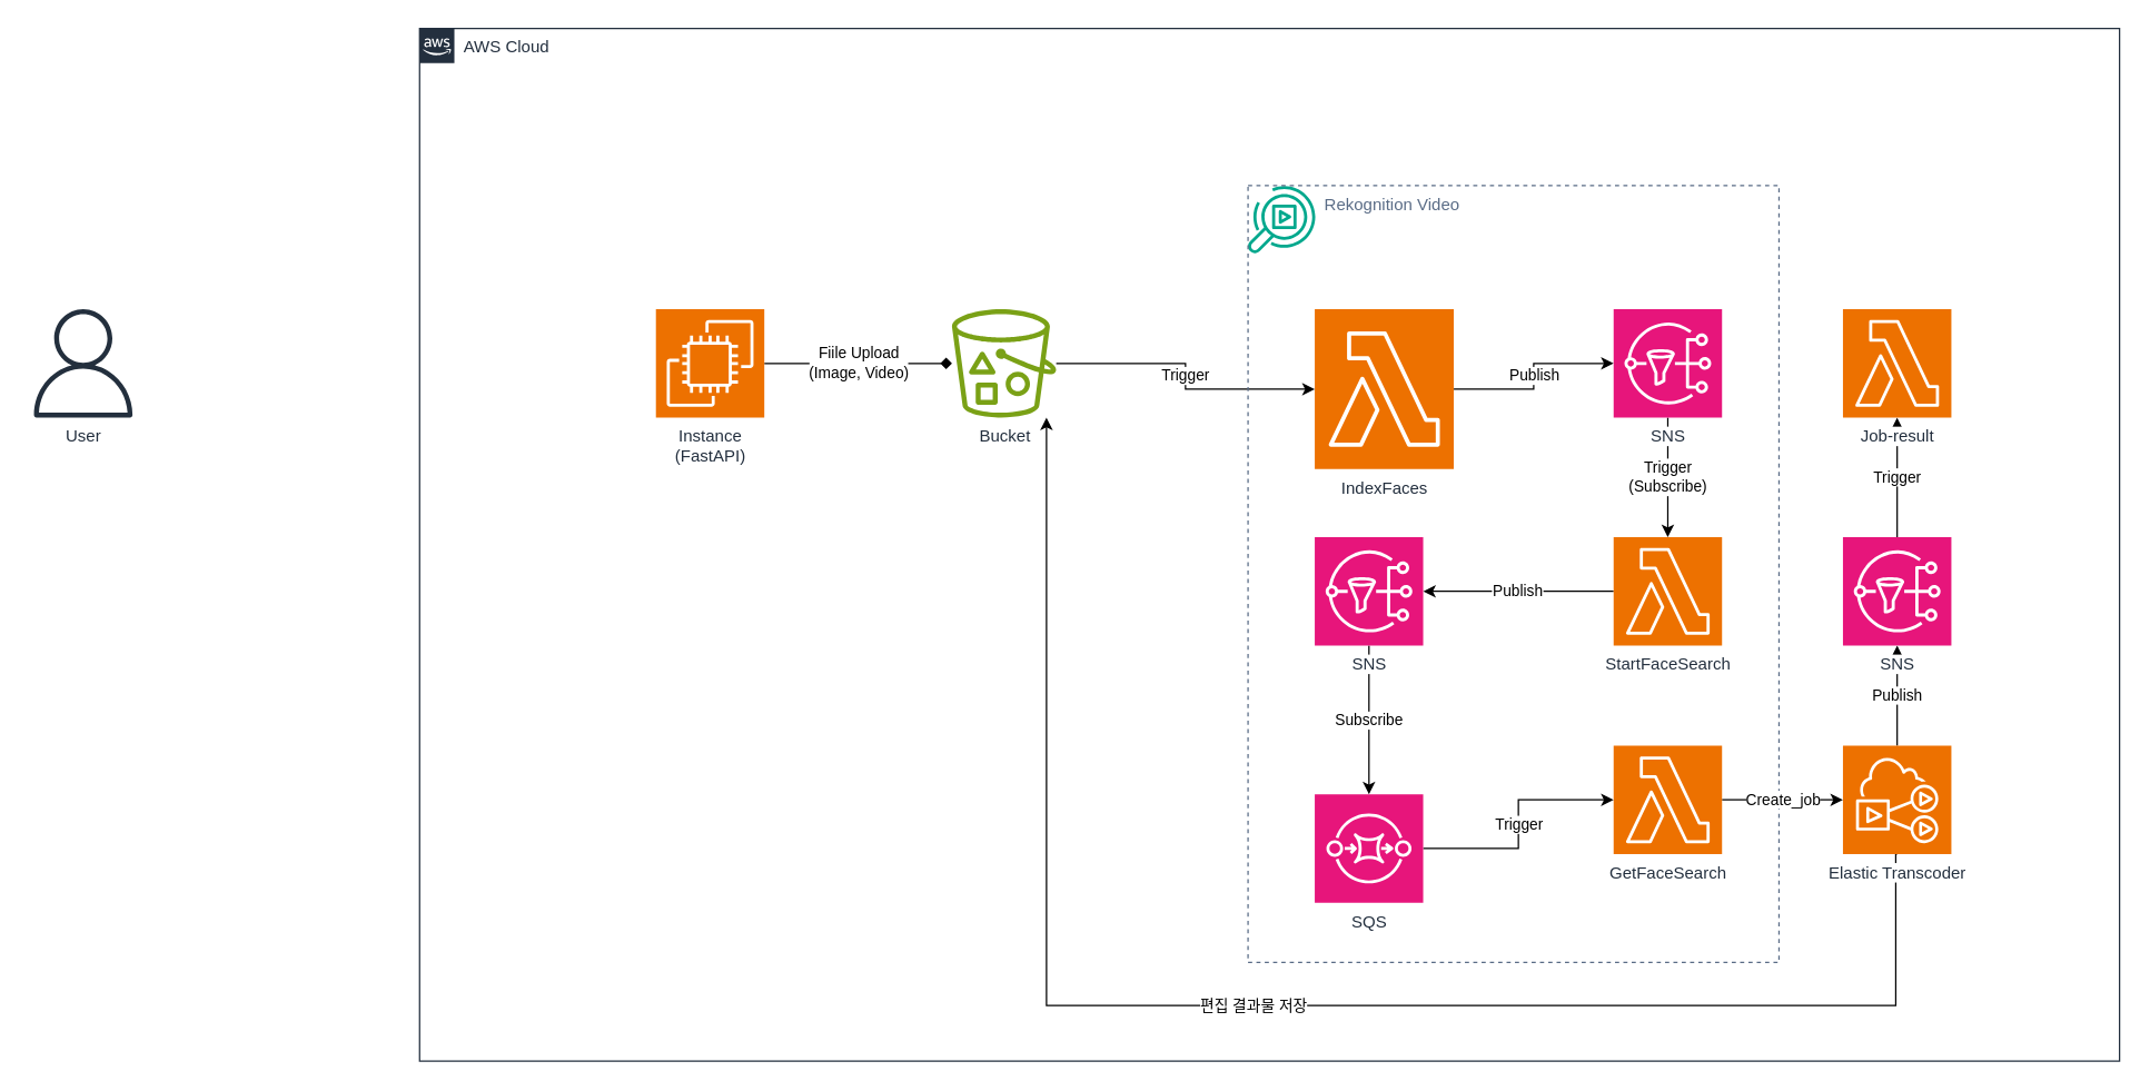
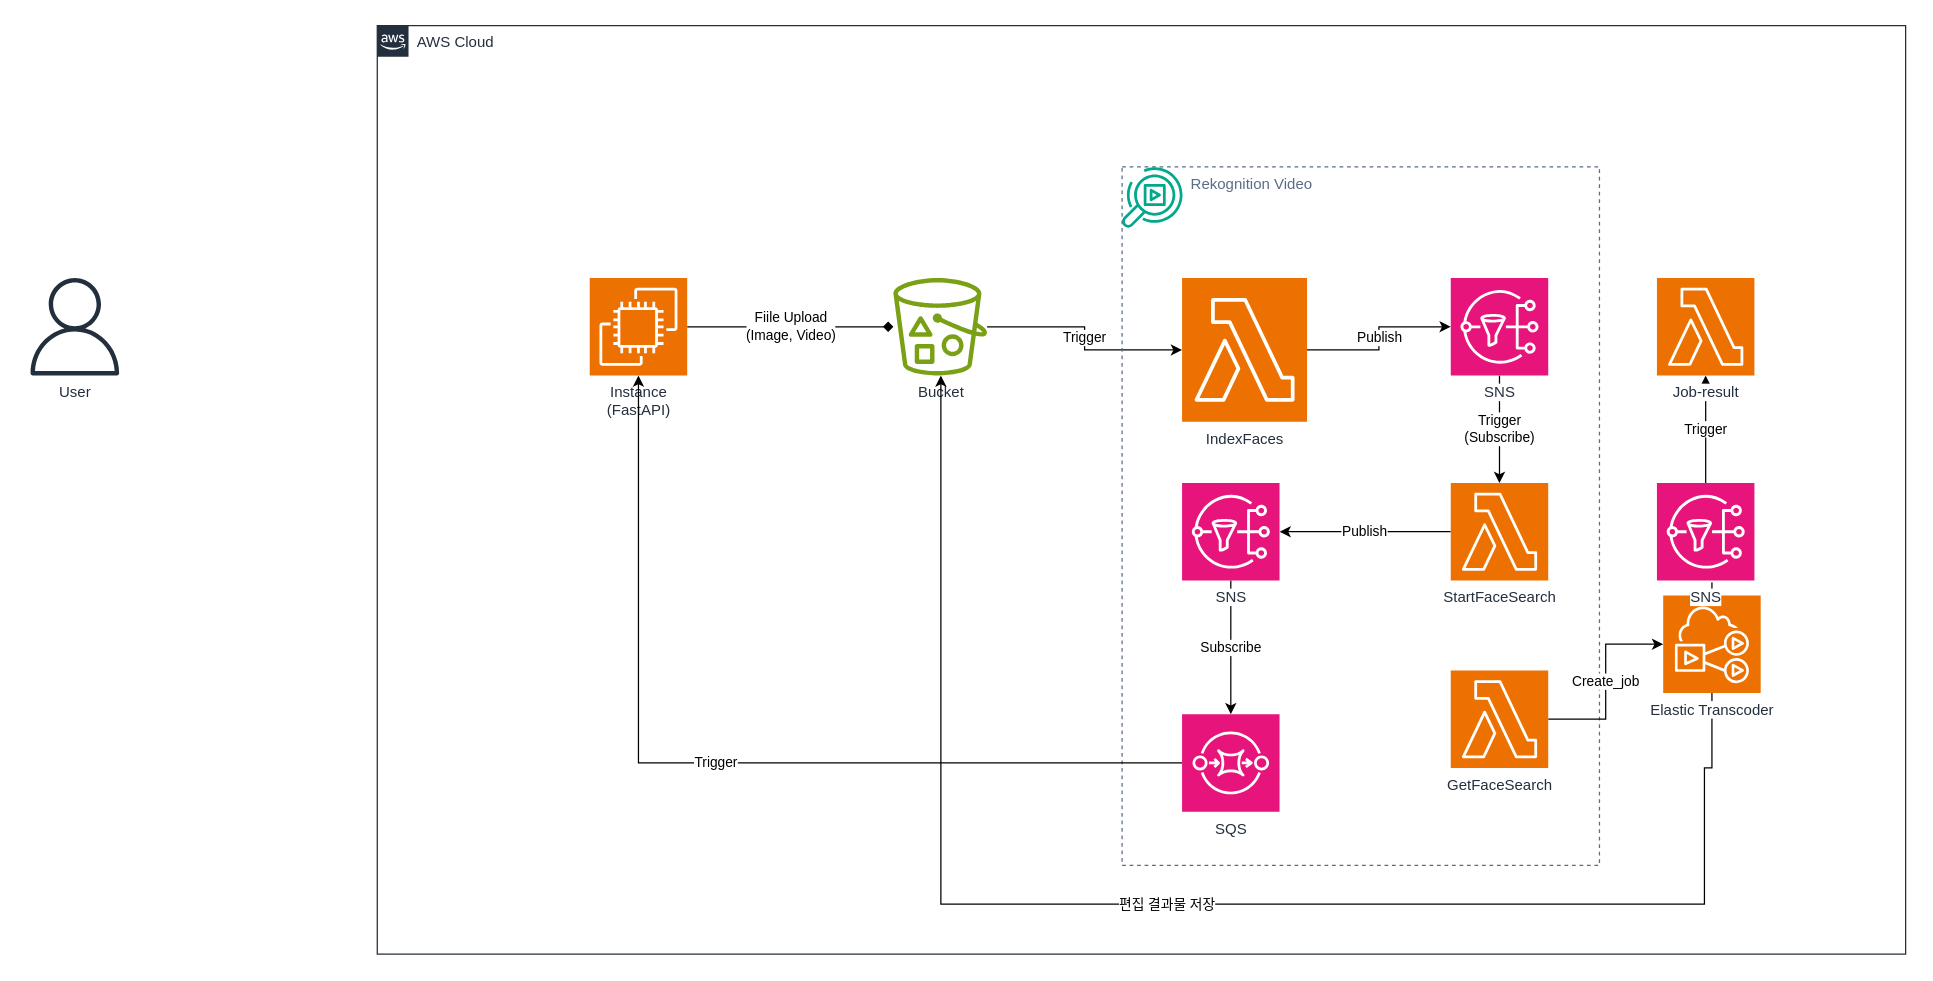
- <mxCell id="7" value="Bucket" style="sketch=0;outlineConnect=0;fontColor=#232F3E;gradientColor=none;fillColor=#7AA116;strokeColor=none;dashed=0;verticalLabelPosition=bottom;verticalAlign=top;align=center;html=1;fontSize=12;fontStyle=0;aspect=fixed;pointerEvents=1;shape=mxgraph.aws4.bucket_with_objects;labelBackgroundColor=default;" parent="2" vertex="1"><mxGeometry x="383" y="202" width="75" height="78" as="geometry" /></mxCell>
+ <mxCell id="7" value="Bucket" style="sketch=0;outlineConnect=0;fontColor=#232F3E;gradientColor=none;fillColor=#7AA116;strokeColor=none;dashed=0;verticalLabelPosition=bottom;verticalAlign=top;align=center;html=1;fontSize=12;fontStyle=0;aspect=fixed;pointerEvents=1;shape=mxgraph.aws4.bucket_with_objects;labelBackgroundColor=default;" parent="2" vertex="1"><mxGeometry x="413" y="202" width="75" height="78" as="geometry" /></mxCell>
- <mxCell id="21" value="Elastic Transcoder" style="sketch=0;points=[[0,0,0],[0.25,0,0],[0.5,0,0],[0.75,0,0],[1,0,0],[0,1,0],[0.25,1,0],[0.5,1,0],[0.75,1,0],[1,1,0],[0,0.25,0],[0,0.5,0],[0,0.75,0],[1,0.25,0],[1,0.5,0],[1,0.75,0]];outlineConnect=0;fontColor=#232F3E;fillColor=#ED7100;strokeColor=#ffffff;dashed=0;verticalLabelPosition=bottom;verticalAlign=top;align=center;html=1;fontSize=12;fontStyle=0;aspect=fixed;shape=mxgraph.aws4.resourceIcon;resIcon=mxgraph.aws4.elastic_transcoder;labelBackgroundColor=default;" parent="2" vertex="1"><mxGeometry x="1024" y="516" width="78" height="78" as="geometry" /></mxCell>
+ <mxCell id="21" value="Elastic Transcoder" style="sketch=0;points=[[0,0,0],[0.25,0,0],[0.5,0,0],[0.75,0,0],[1,0,0],[0,1,0],[0.25,1,0],[0.5,1,0],[0.75,1,0],[1,1,0],[0,0.25,0],[0,0.5,0],[0,0.75,0],[1,0.25,0],[1,0.5,0],[1,0.75,0]];outlineConnect=0;fontColor=#232F3E;fillColor=#ED7100;strokeColor=#ffffff;dashed=0;verticalLabelPosition=bottom;verticalAlign=top;align=center;html=1;fontSize=12;fontStyle=0;aspect=fixed;shape=mxgraph.aws4.resourceIcon;resIcon=mxgraph.aws4.elastic_transcoder;labelBackgroundColor=default;" parent="2" vertex="1"><mxGeometry x="1029" y="456" width="78" height="78" as="geometry" /></mxCell>
- <mxCell id="22" value="Trigger" style="edgeStyle=orthogonalEdgeStyle;rounded=0;orthogonalLoop=1;jettySize=auto;html=1;" parent="2" source="23" target="18" edge="1"><mxGeometry relative="1" as="geometry" /></mxCell>
+ <mxCell id="22" value="Trigger" style="edgeStyle=orthogonalEdgeStyle;rounded=0;orthogonalLoop=1;jettySize=auto;html=1;" parent="2" source="23" target="10" edge="1"><mxGeometry relative="1" as="geometry" /></mxCell>
